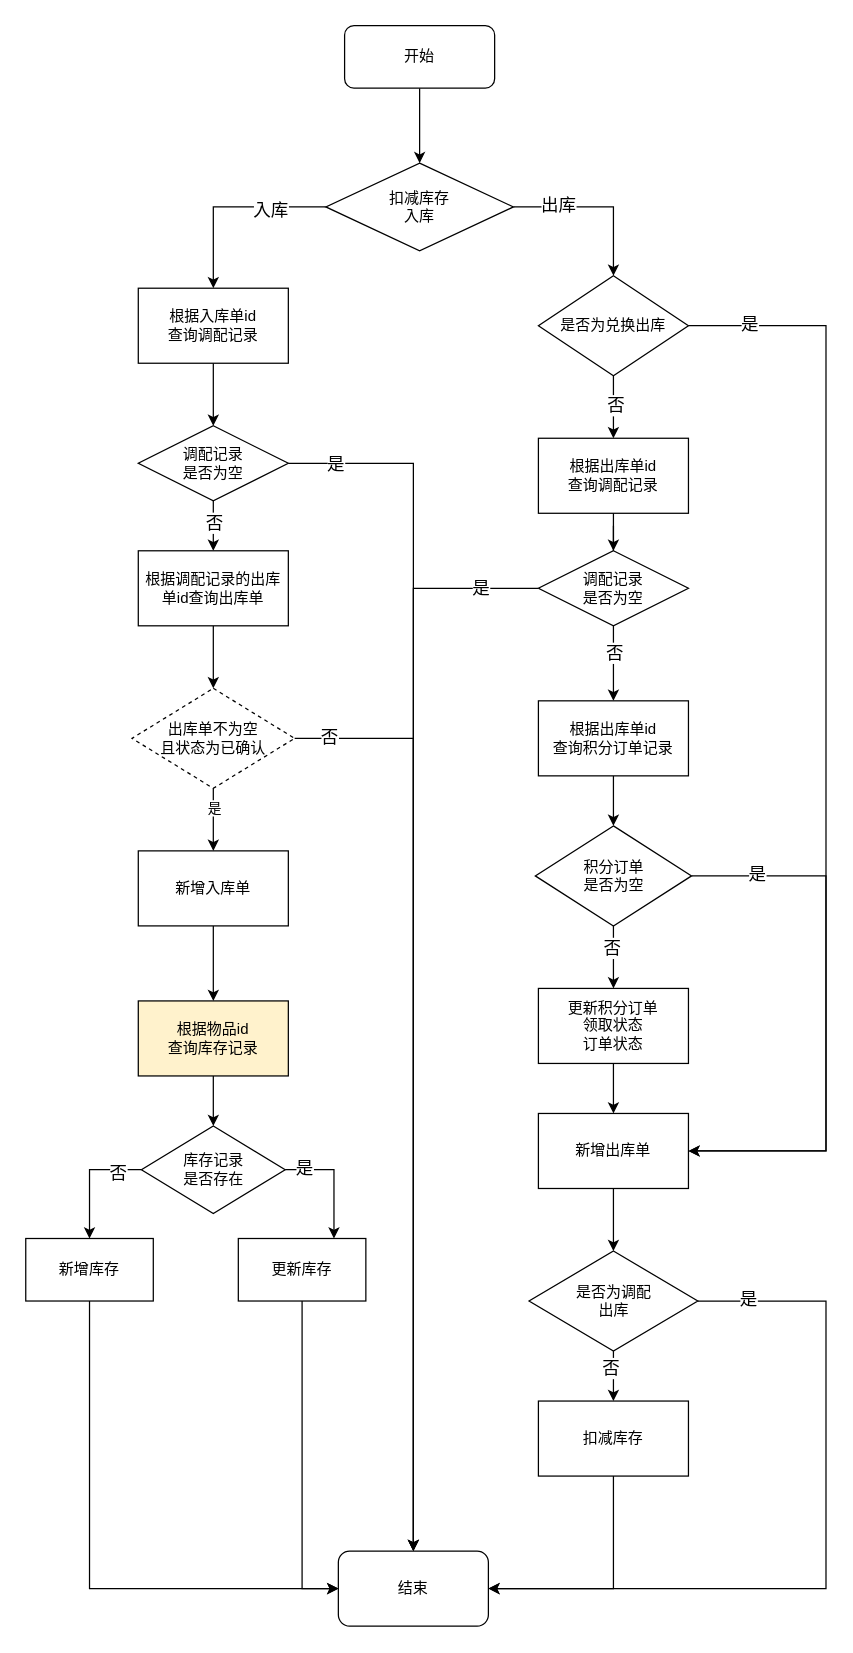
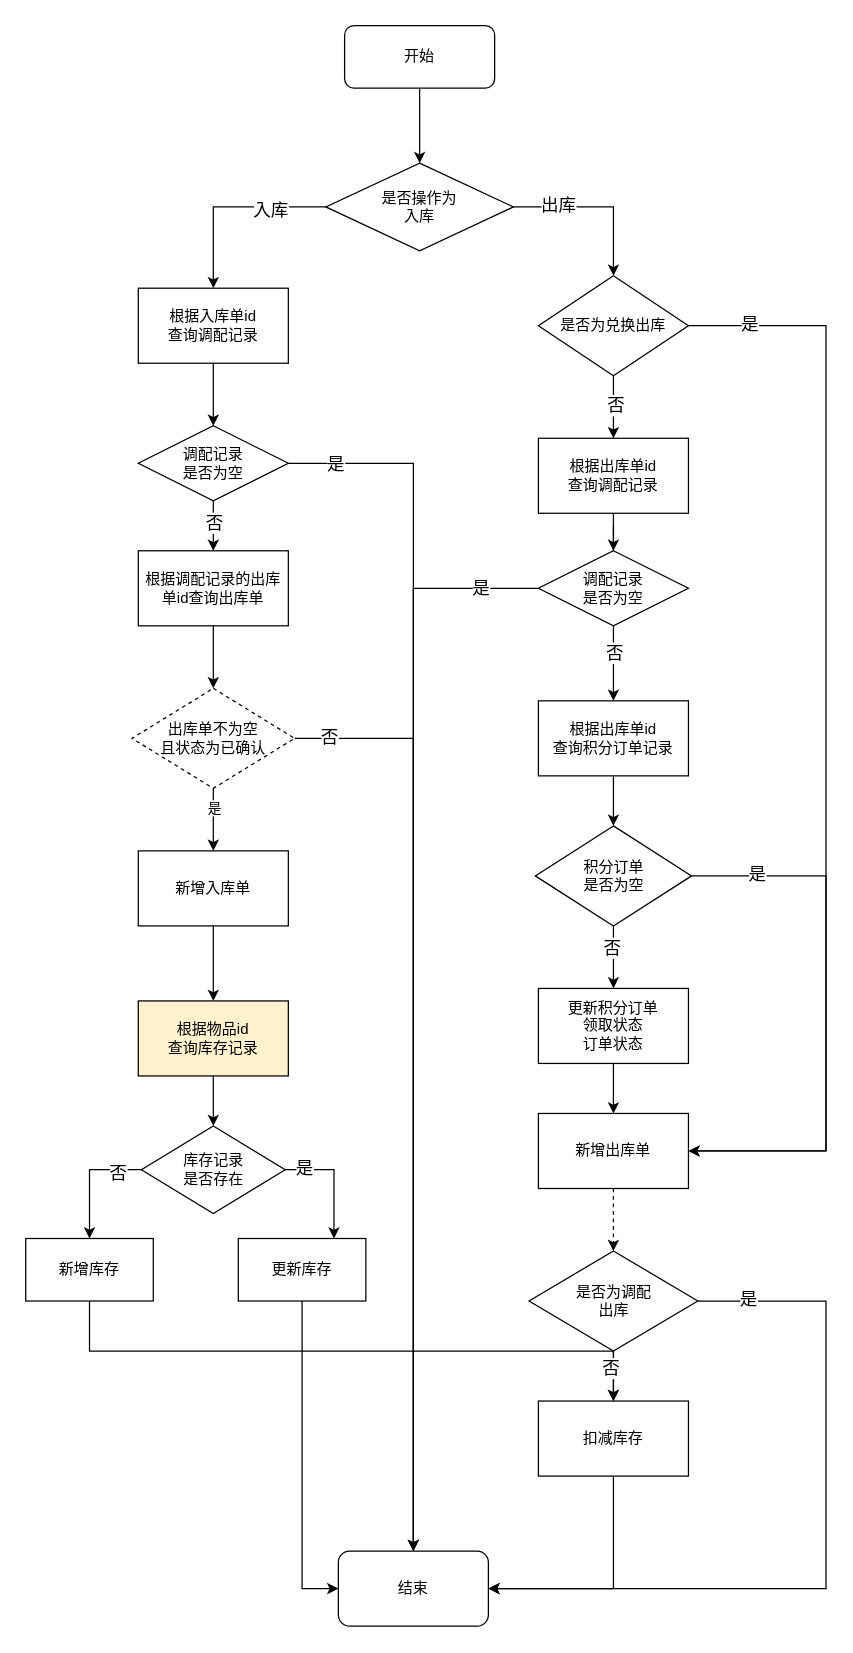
- <mxCell id="8" value="扣减库存&lt;div&gt;入库&lt;/div&gt;" style="rhombus;whiteSpace=wrap;html=1;" parent="1" vertex="1"><mxGeometry x="260" y="130" width="150" height="70" as="geometry" /></mxCell>
+ <mxCell id="8" value="是否操作为&lt;div&gt;入库&lt;/div&gt;" style="rhombus;whiteSpace=wrap;html=1;" parent="1" vertex="1"><mxGeometry x="260" y="130" width="150" height="70" as="geometry" /></mxCell>
- <mxCell id="45" value="" style="edgeStyle=orthogonalEdgeStyle;rounded=0;orthogonalLoop=1;jettySize=auto;html=1;" edge="1" parent="1" source="46" target="63"><mxGeometry relative="1" as="geometry" /></mxCell>
+ <mxCell id="45" value="" style="edgeStyle=orthogonalEdgeStyle;rounded=0;orthogonalLoop=1;jettySize=auto;html=1;dashed=1;" edge="1" parent="1" source="46" target="63"><mxGeometry relative="1" as="geometry" /></mxCell>
- <mxCell id="56" style="edgeStyle=orthogonalEdgeStyle;rounded=0;orthogonalLoop=1;jettySize=auto;html=1;exitX=0.5;exitY=1;exitDx=0;exitDy=0;entryX=0;entryY=0.5;entryDx=0;entryDy=0;" edge="1" parent="1" source="57" target="58"><mxGeometry relative="1" as="geometry" /></mxCell>
+ <mxCell id="56" style="edgeStyle=orthogonalEdgeStyle;rounded=0;orthogonalLoop=1;jettySize=auto;html=1;exitX=0.5;exitY=1;exitDx=0;exitDy=0;" edge="1" parent="1" source="57" target="65"><mxGeometry relative="1" as="geometry" /></mxCell>
